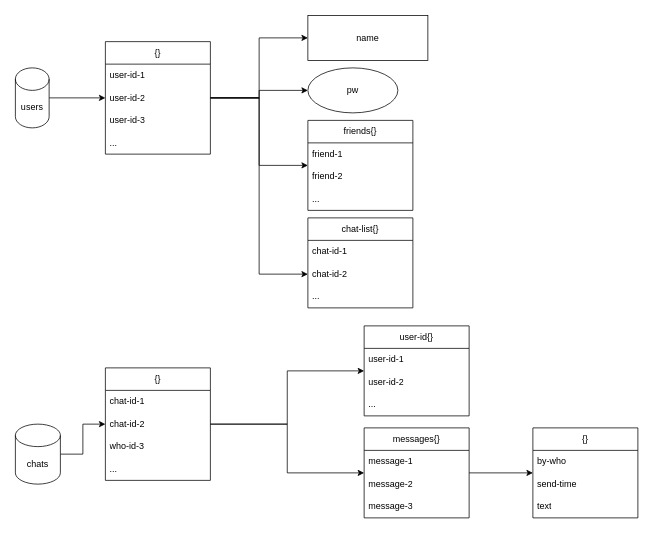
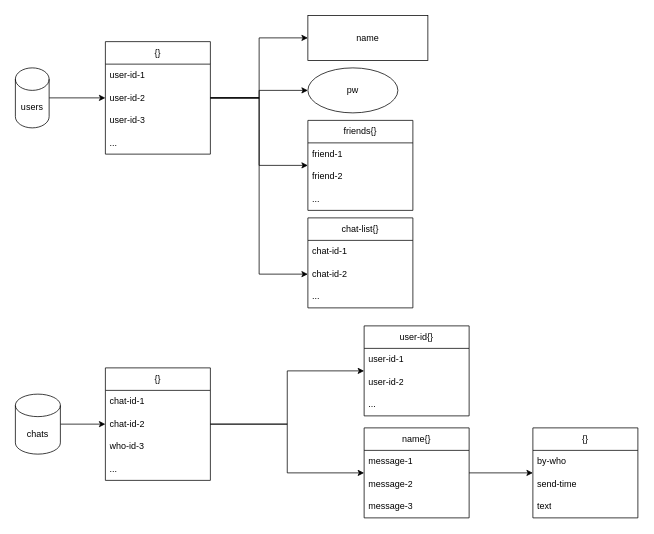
- <mxCell id="41" value="messages{}" style="swimlane;fontStyle=0;childLayout=stackLayout;horizontal=1;startSize=30;horizontalStack=0;resizeParent=1;resizeParentMax=0;resizeLast=0;collapsible=1;marginBottom=0;whiteSpace=wrap;html=1;" vertex="1" parent="1"><mxGeometry x="485" y="570" width="140" height="120" as="geometry"><mxRectangle x="250" y="325" width="80" height="30" as="alternateBounds" /></mxGeometry></mxCell>
+ <mxCell id="41" value="name{}" style="swimlane;fontStyle=0;childLayout=stackLayout;horizontal=1;startSize=30;horizontalStack=0;resizeParent=1;resizeParentMax=0;resizeLast=0;collapsible=1;marginBottom=0;whiteSpace=wrap;html=1;" vertex="1" parent="1"><mxGeometry x="485" y="570" width="140" height="120" as="geometry"><mxRectangle x="250" y="325" width="80" height="30" as="alternateBounds" /></mxGeometry></mxCell>
- <mxCell id="31" value="chats" style="shape=cylinder3;whiteSpace=wrap;html=1;boundedLbl=1;backgroundOutline=1;size=15;" vertex="1" parent="1"><mxGeometry x="20" y="565" width="60" height="80" as="geometry" /></mxCell>
+ <mxCell id="31" value="chats" style="shape=cylinder3;whiteSpace=wrap;html=1;boundedLbl=1;backgroundOutline=1;size=15;" vertex="1" parent="1"><mxGeometry x="20" y="525" width="60" height="80" as="geometry" /></mxCell>
